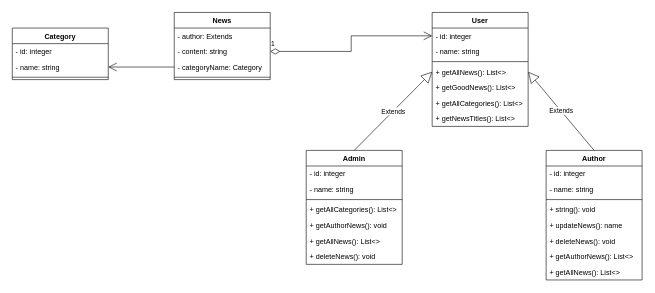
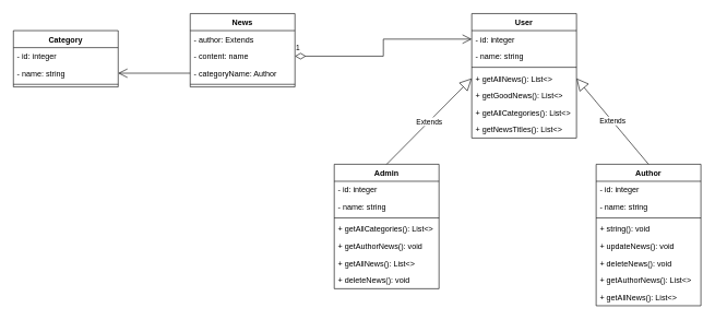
- <mxCell id="4" value="- content: string&#10;" style="text;strokeColor=none;fillColor=none;align=left;verticalAlign=top;spacingLeft=4;spacingRight=4;overflow=hidden;rotatable=0;points=[[0,0.5],[1,0.5]];portConstraint=eastwest;" parent="2" vertex="1"><mxGeometry y="52" width="160" height="26" as="geometry" /></mxCell>
+ <mxCell id="4" value="- content: name&#10;" style="text;strokeColor=none;fillColor=none;align=left;verticalAlign=top;spacingLeft=4;spacingRight=4;overflow=hidden;rotatable=0;points=[[0,0.5],[1,0.5]];portConstraint=eastwest;" parent="2" vertex="1"><mxGeometry y="52" width="160" height="26" as="geometry" /></mxCell>
- <mxCell id="5" value="- categoryName: Category&#10;" style="text;strokeColor=none;fillColor=none;align=left;verticalAlign=top;spacingLeft=4;spacingRight=4;overflow=hidden;rotatable=0;points=[[0,0.5],[1,0.5]];portConstraint=eastwest;" parent="2" vertex="1"><mxGeometry y="78" width="160" height="26" as="geometry" /></mxCell>
+ <mxCell id="5" value="- categoryName: Author&#10;" style="text;strokeColor=none;fillColor=none;align=left;verticalAlign=top;spacingLeft=4;spacingRight=4;overflow=hidden;rotatable=0;points=[[0,0.5],[1,0.5]];portConstraint=eastwest;" parent="2" vertex="1"><mxGeometry y="78" width="160" height="26" as="geometry" /></mxCell>
- <mxCell id="12" value="+ updateNews(): name" style="text;strokeColor=none;fillColor=none;align=left;verticalAlign=top;spacingLeft=4;spacingRight=4;overflow=hidden;rotatable=0;points=[[0,0.5],[1,0.5]];portConstraint=eastwest;" parent="7" vertex="1"><mxGeometry y="112" width="160" height="26" as="geometry" /></mxCell>
+ <mxCell id="12" value="+ updateNews(): void" style="text;strokeColor=none;fillColor=none;align=left;verticalAlign=top;spacingLeft=4;spacingRight=4;overflow=hidden;rotatable=0;points=[[0,0.5],[1,0.5]];portConstraint=eastwest;" parent="7" vertex="1"><mxGeometry y="112" width="160" height="26" as="geometry" /></mxCell>
